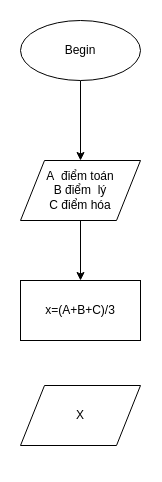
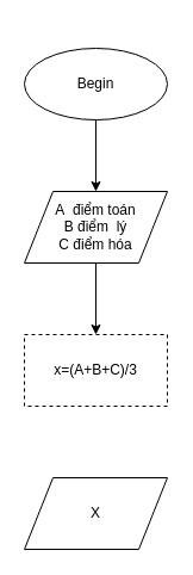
- <mxCell id="3" value="Begin&lt;br&gt;" style="ellipse;whiteSpace=wrap;html=1;" vertex="1" parent="1"><mxGeometry x="20" y="20" width="120" height="60" as="geometry" /></mxCell>
+ <mxCell id="3" value="Begin&lt;br&gt;" style="ellipse;whiteSpace=wrap;html=1;" vertex="1" parent="1"><mxGeometry x="20" y="40" width="120" height="60" as="geometry" /></mxCell>
- <mxCell id="6" value="x=(A+B+C)/3" style="rounded=0;whiteSpace=wrap;html=1;" vertex="1" parent="1"><mxGeometry x="20" y="280" width="120" height="60" as="geometry" /></mxCell>
+ <mxCell id="6" value="x=(A+B+C)/3" style="rounded=0;whiteSpace=wrap;html=1;dashed=1;" vertex="1" parent="1"><mxGeometry x="20" y="280" width="120" height="60" as="geometry" /></mxCell>
- <mxCell id="7" value="X" style="shape=parallelogram;perimeter=parallelogramPerimeter;whiteSpace=wrap;html=1;" vertex="1" parent="1"><mxGeometry x="20" y="385" width="120" height="60" as="geometry" /></mxCell>
+ <mxCell id="7" value="X" style="shape=parallelogram;perimeter=parallelogramPerimeter;whiteSpace=wrap;html=1;" vertex="1" parent="1"><mxGeometry x="20" y="400" width="120" height="60" as="geometry" /></mxCell>
